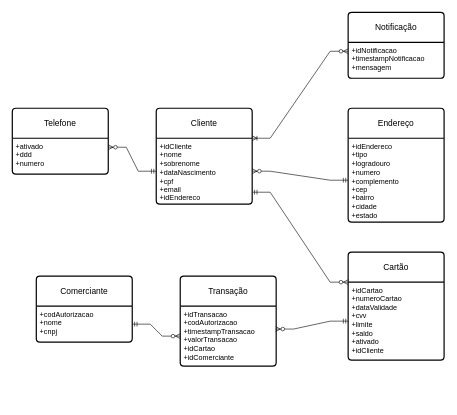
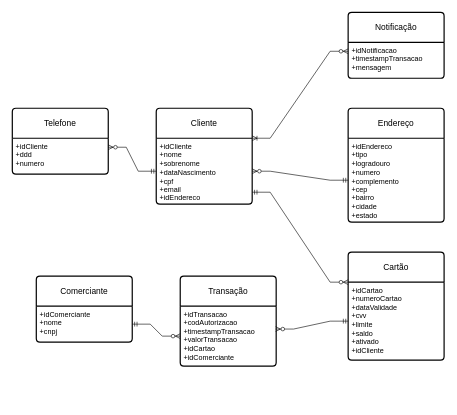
- <mxCell id="15" value="+idNotificacao&lt;br&gt;+timestampNotificacao&lt;br&gt;&lt;div&gt;+mensagem&lt;/div&gt;" style="align=left;strokeColor=none;fillColor=none;spacingLeft=4;fontSize=12;verticalAlign=top;resizable=0;rotatable=0;part=1;html=1;" vertex="1" parent="14"><mxGeometry y="50" width="160" height="60" as="geometry" /></mxCell>
+ <mxCell id="15" value="+idNotificacao&lt;br&gt;+timestampTransacao&lt;br&gt;&lt;div&gt;+mensagem&lt;/div&gt;" style="align=left;strokeColor=none;fillColor=none;spacingLeft=4;fontSize=12;verticalAlign=top;resizable=0;rotatable=0;part=1;html=1;" vertex="1" parent="14"><mxGeometry y="50" width="160" height="60" as="geometry" /></mxCell>
- <mxCell id="13" value="+ativado&lt;br&gt;+ddd&lt;br&gt;+numero" style="align=left;strokeColor=none;fillColor=none;spacingLeft=4;fontSize=12;verticalAlign=top;resizable=0;rotatable=0;part=1;html=1;" vertex="1" parent="12"><mxGeometry y="50" width="160" height="60" as="geometry" /></mxCell>
+ <mxCell id="13" value="+idCliente&lt;br&gt;+ddd&lt;br&gt;+numero" style="align=left;strokeColor=none;fillColor=none;spacingLeft=4;fontSize=12;verticalAlign=top;resizable=0;rotatable=0;part=1;html=1;" vertex="1" parent="12"><mxGeometry y="50" width="160" height="60" as="geometry" /></mxCell>
- <mxCell id="5" value="+codAutorizacao&lt;br&gt;+nome&lt;br&gt;+cnpj" style="align=left;strokeColor=none;fillColor=none;spacingLeft=4;fontSize=12;verticalAlign=top;resizable=0;rotatable=0;part=1;html=1;" vertex="1" parent="4"><mxGeometry y="50" width="160" height="60" as="geometry" /></mxCell>
+ <mxCell id="5" value="+idComerciante&lt;br&gt;+nome&lt;br&gt;+cnpj" style="align=left;strokeColor=none;fillColor=none;spacingLeft=4;fontSize=12;verticalAlign=top;resizable=0;rotatable=0;part=1;html=1;" vertex="1" parent="4"><mxGeometry y="50" width="160" height="60" as="geometry" /></mxCell>
